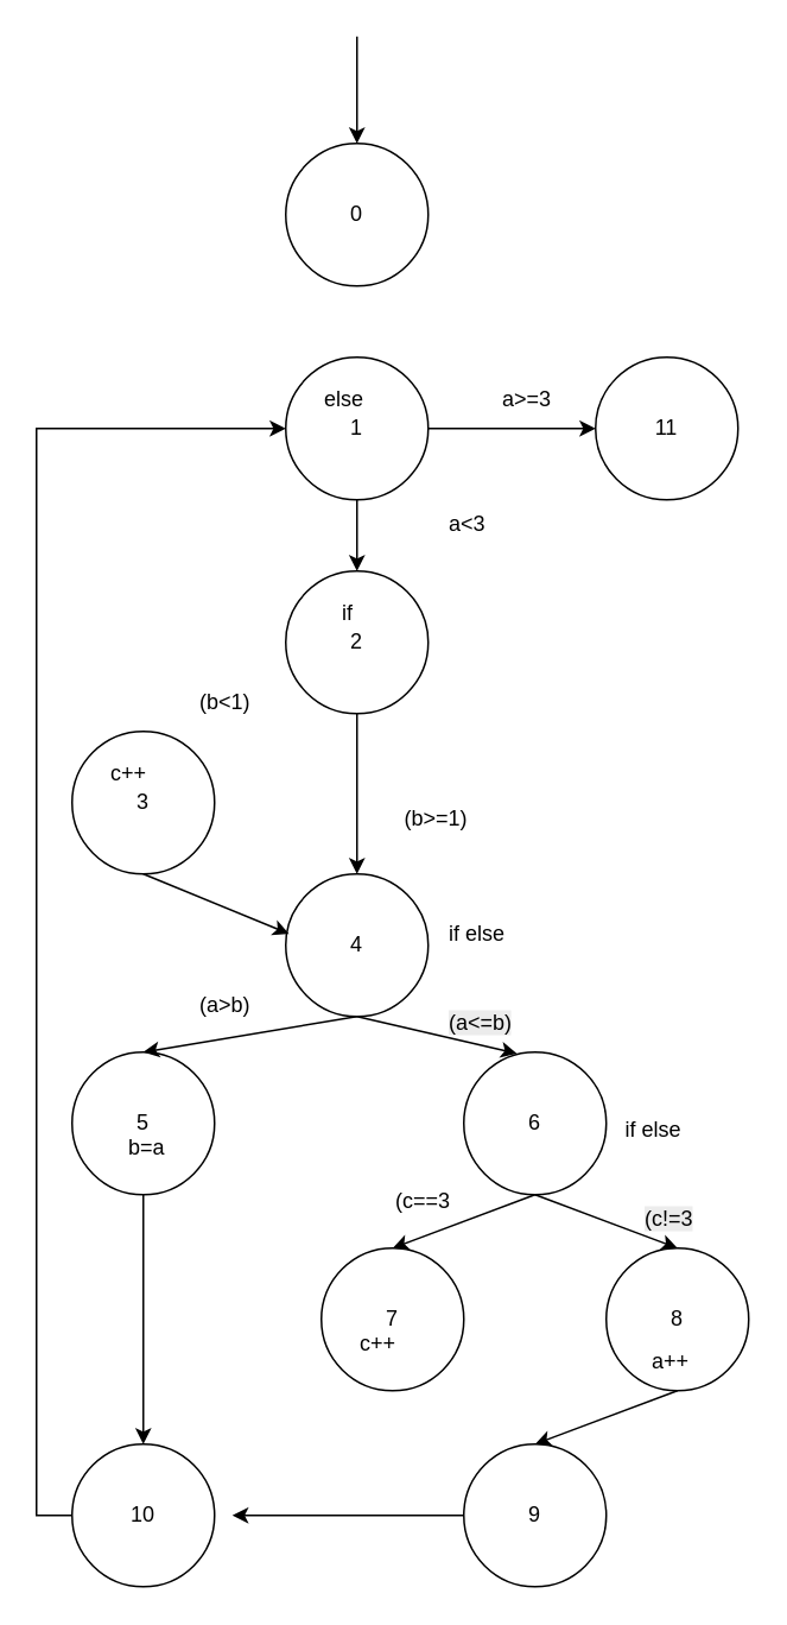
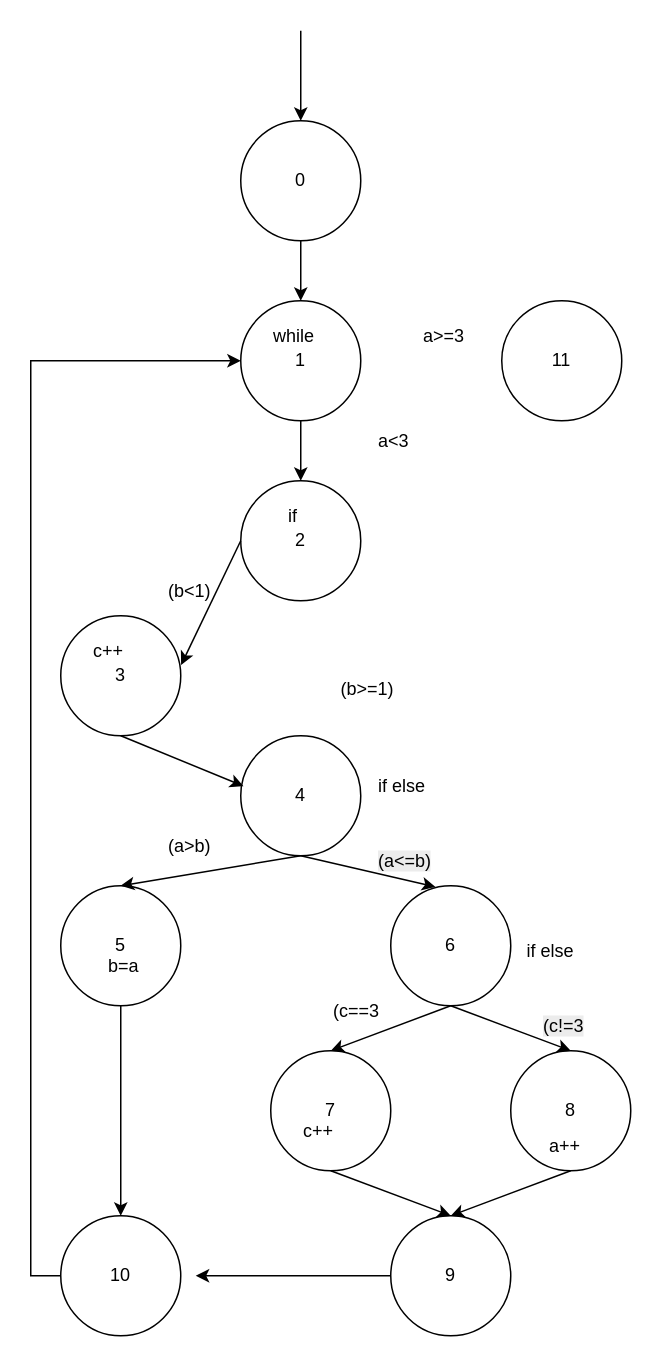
+ <mxCell id="2" style="edgeStyle=orthogonalEdgeStyle;rounded=0;orthogonalLoop=1;jettySize=auto;html=1;entryX=0.5;entryY=0;entryDx=0;entryDy=0;" edge="1" parent="1" source="3" target="6"><mxGeometry relative="1" as="geometry" /></mxCell>
- <mxCell id="30" value="else" style="text;whiteSpace=wrap;html=1;" vertex="1" parent="1"><mxGeometry x="180" y="210" width="60" height="40" as="geometry" /></mxCell>
+ <mxCell id="30" value="while" style="text;whiteSpace=wrap;html=1;" vertex="1" parent="1"><mxGeometry x="180" y="210" width="60" height="40" as="geometry" /></mxCell>
- <mxCell id="5" style="edgeStyle=orthogonalEdgeStyle;rounded=0;orthogonalLoop=1;jettySize=auto;html=1;entryX=0;entryY=0.5;entryDx=0;entryDy=0;" edge="1" parent="1" source="6" target="28"><mxGeometry relative="1" as="geometry" /></mxCell>
+ <mxCell id="16" value="" style="endArrow=classic;html=1;rounded=0;entryX=1.003;entryY=0.41;entryDx=0;entryDy=0;entryPerimeter=0;exitX=0;exitY=0.5;exitDx=0;exitDy=0;" edge="1" parent="1" source="8" target="9"><mxGeometry width="50" height="50" relative="1" as="geometry"><mxPoint x="390" y="540" as="sourcePoint" /><mxPoint x="440" y="490" as="targetPoint" /></mxGeometry></mxCell>
- <mxCell id="7" style="edgeStyle=orthogonalEdgeStyle;rounded=0;orthogonalLoop=1;jettySize=auto;html=1;entryX=0.5;entryY=0;entryDx=0;entryDy=0;" edge="1" parent="1" source="8" target="10"><mxGeometry relative="1" as="geometry" /></mxCell>
+ <mxCell id="24" value="" style="endArrow=classic;html=1;rounded=0;entryX=0.5;entryY=0;entryDx=0;entryDy=0;exitX=0.5;exitY=1;exitDx=0;exitDy=0;" edge="1" parent="1" source="14" target="23"><mxGeometry width="50" height="50" relative="1" as="geometry"><mxPoint x="320" y="770" as="sourcePoint" /><mxPoint x="280" y="853" as="targetPoint" /></mxGeometry></mxCell>
